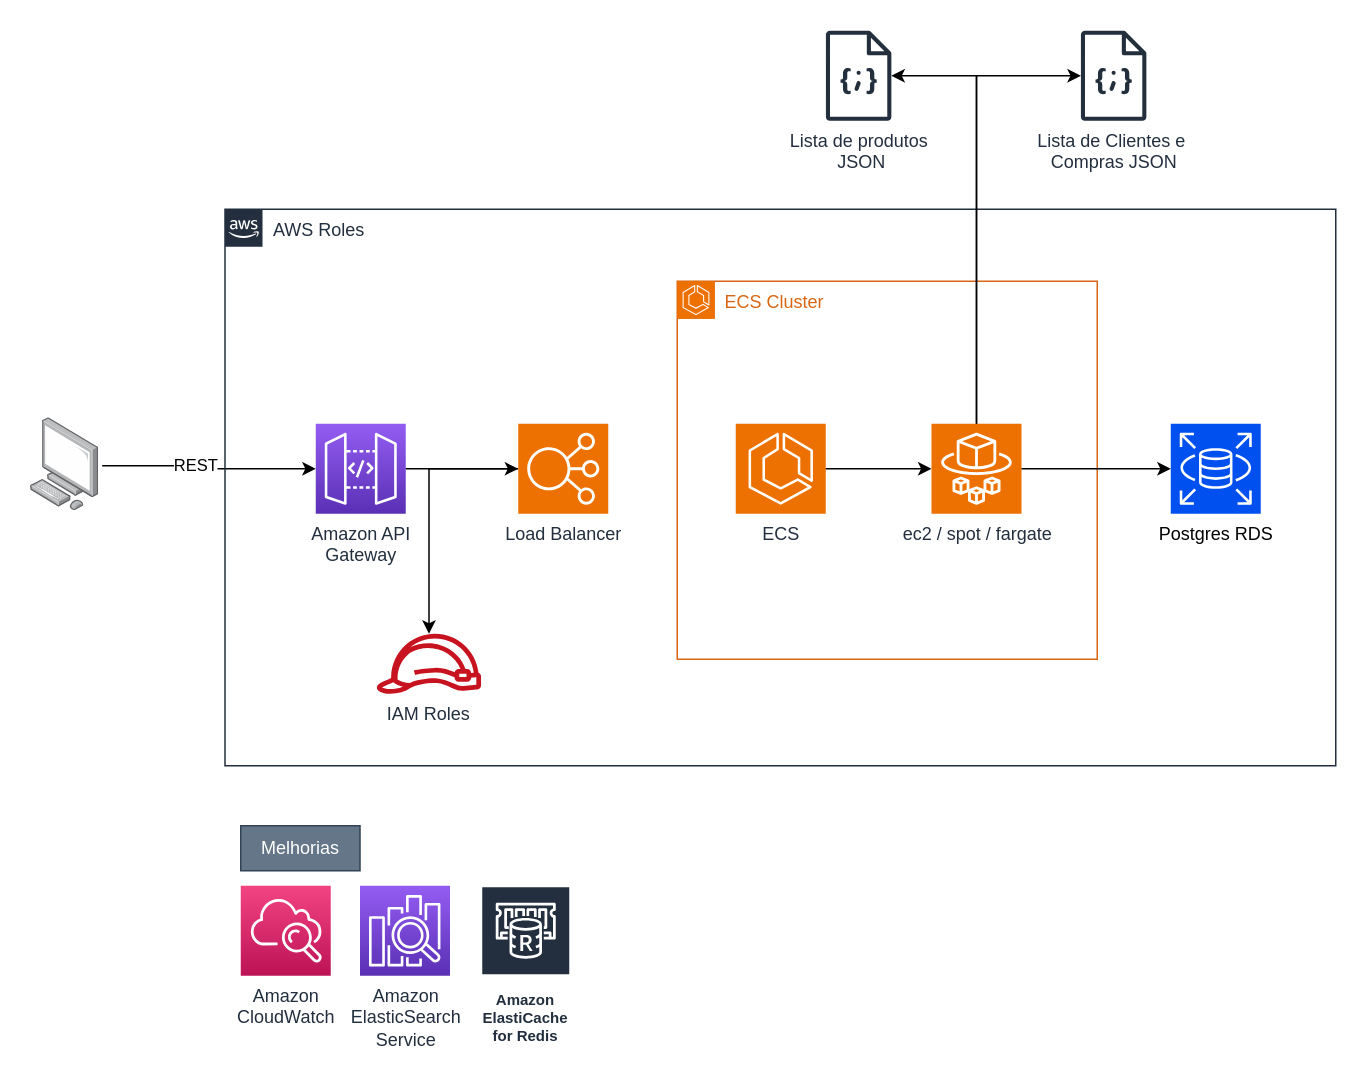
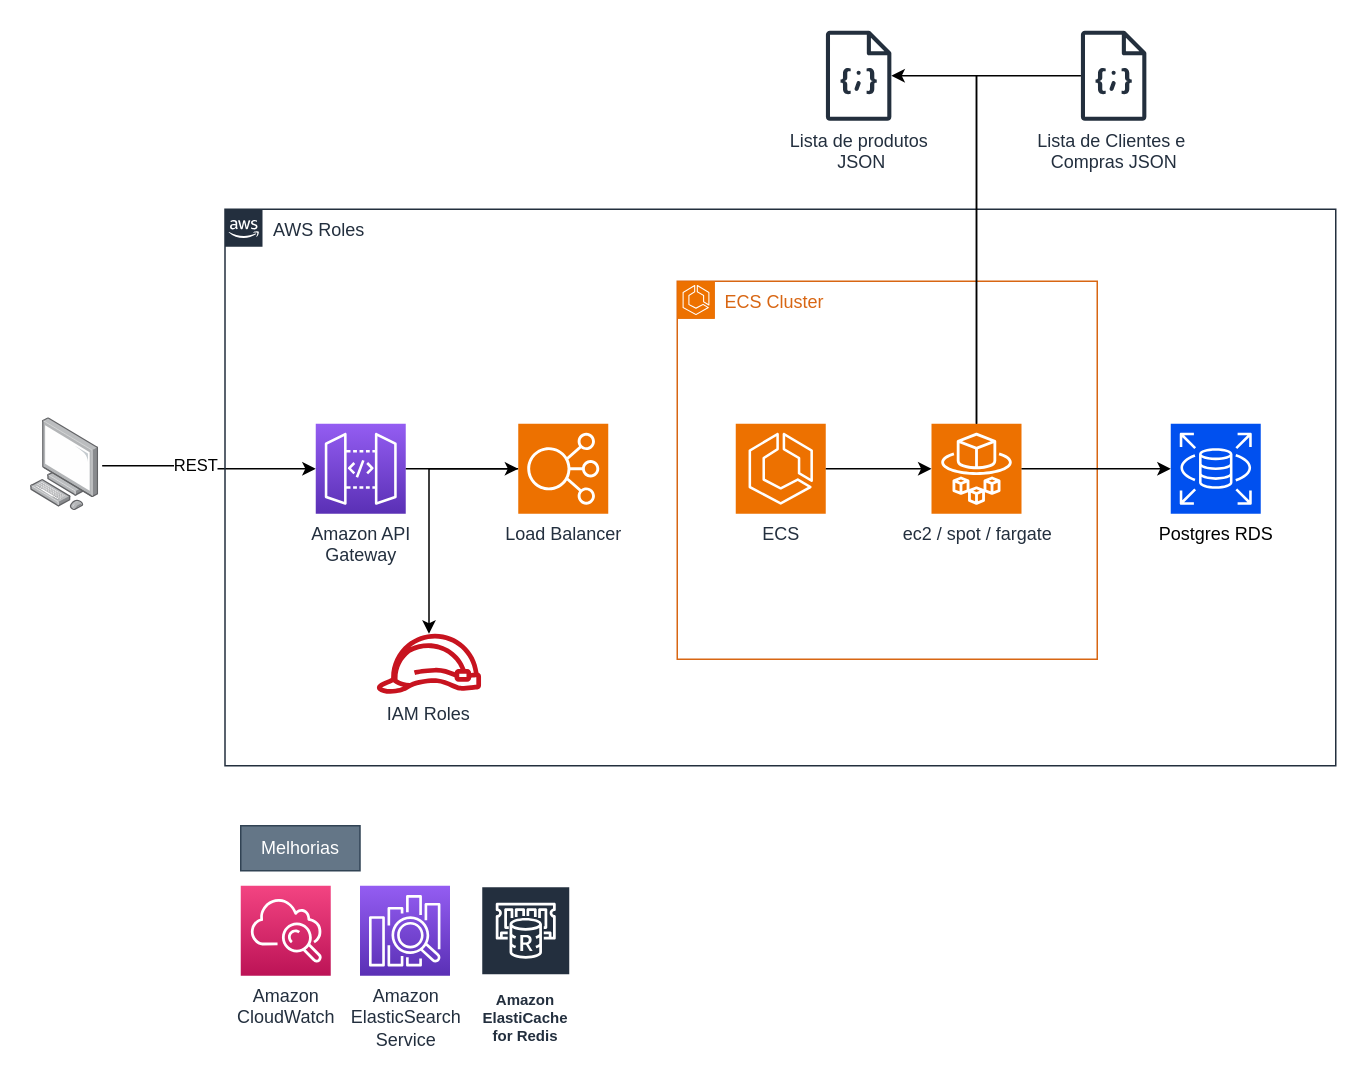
- <mxCell id="26" style="edgeStyle=orthogonalEdgeStyle;rounded=0;orthogonalLoop=1;jettySize=auto;html=1;" edge="1" parent="1" source="13" target="24"><mxGeometry relative="1" as="geometry"><Array as="points"><mxPoint x="651" y="50" /></Array></mxGeometry></mxCell>
+ <mxCell id="26" style="edgeStyle=orthogonalEdgeStyle;rounded=0;orthogonalLoop=1;jettySize=auto;html=1;endArrow=none;" edge="1" parent="1" source="13" target="24"><mxGeometry relative="1" as="geometry"><Array as="points"><mxPoint x="651" y="50" /></Array></mxGeometry></mxCell>
